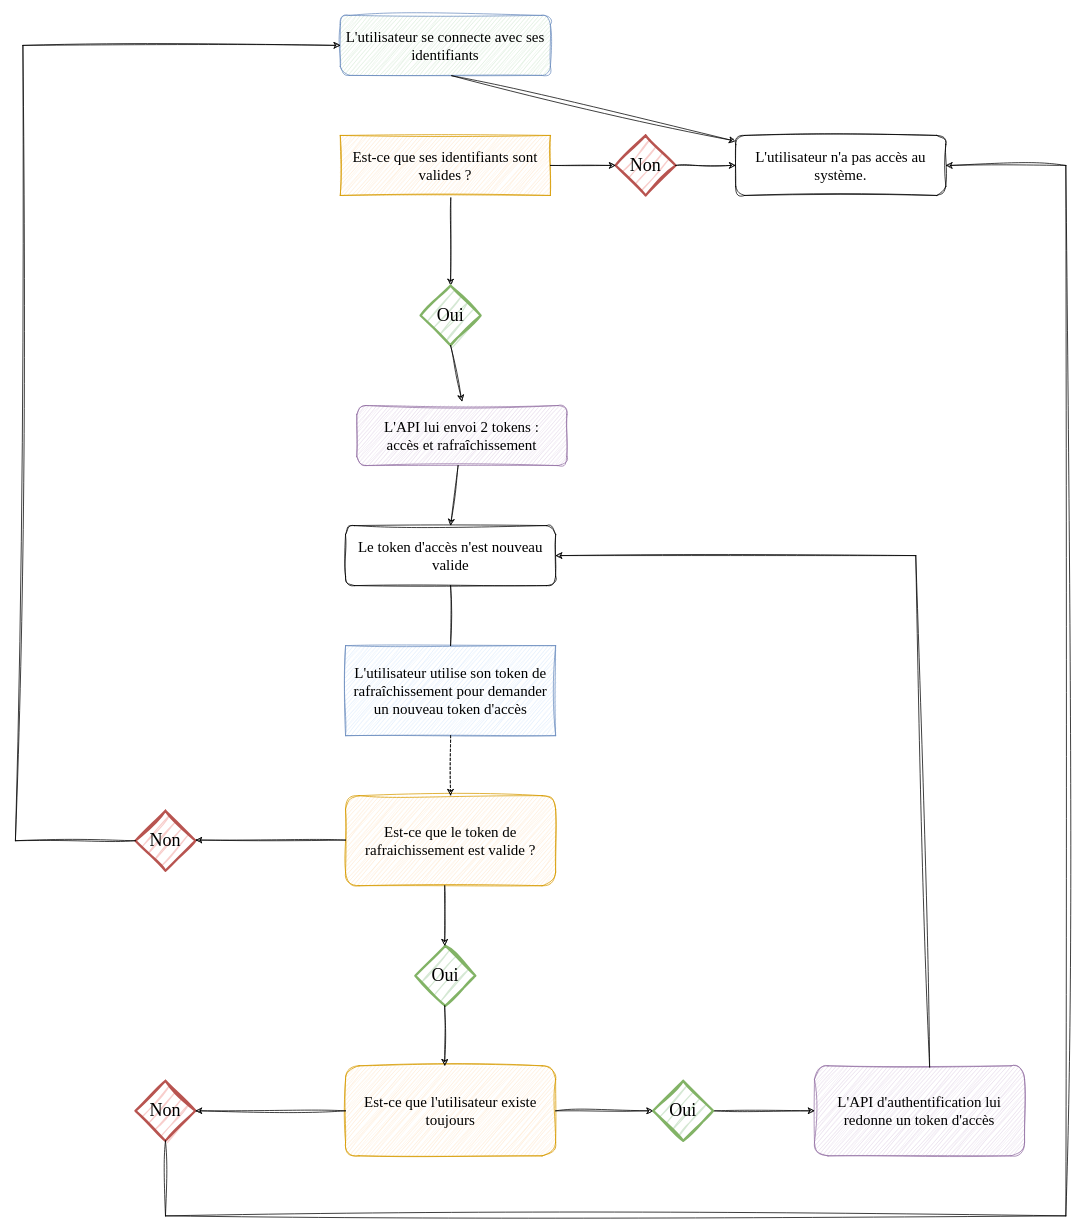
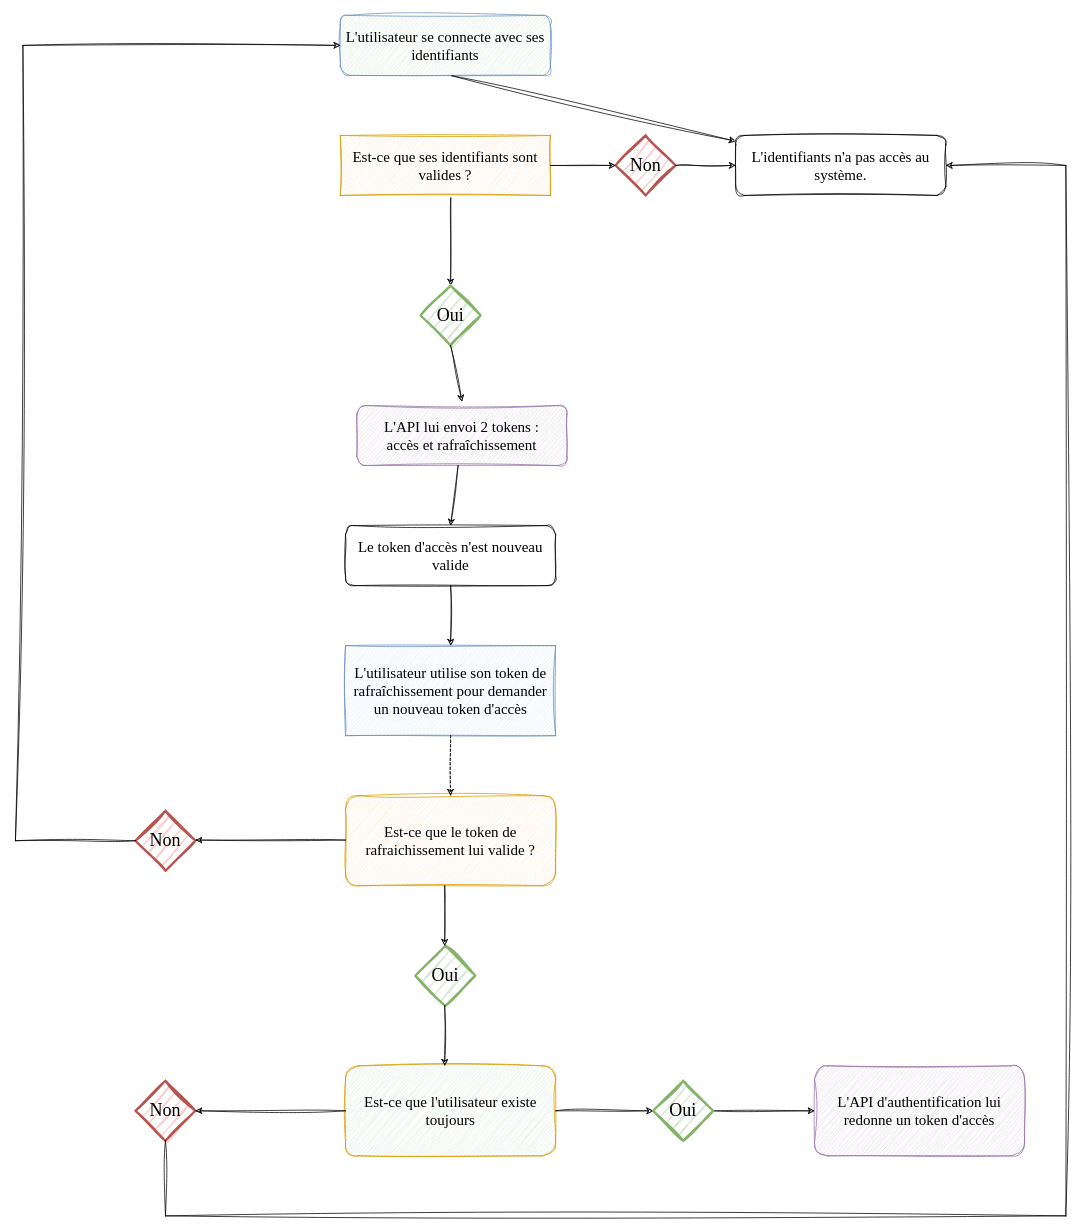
- <mxCell id="23" value="L'utilisateur n'a pas accès au système." style="rounded=1;whiteSpace=wrap;html=1;hachureGap=4;fontFamily=Architects Daughter;fontSource=https%3A%2F%2Ffonts.googleapis.com%2Fcss%3Ffamily%3DArchitects%2BDaughter;fontSize=20;sketch=1;curveFitting=1;jiggle=2;" vertex="1" parent="1"><mxGeometry x="980" y="180" width="280" height="80" as="geometry" /></mxCell>
+ <mxCell id="23" value="L'identifiants n'a pas accès au système." style="rounded=1;whiteSpace=wrap;html=1;hachureGap=4;fontFamily=Architects Daughter;fontSource=https%3A%2F%2Ffonts.googleapis.com%2Fcss%3Ffamily%3DArchitects%2BDaughter;fontSize=20;sketch=1;curveFitting=1;jiggle=2;" vertex="1" parent="1"><mxGeometry x="980" y="180" width="280" height="80" as="geometry" /></mxCell>
- <mxCell id="14" value="" style="endArrow=classic;html=1;rounded=0;exitX=0.548;exitY=0.014;exitDx=0;exitDy=0;exitPerimeter=0;entryX=1;entryY=0.5;entryDx=0;entryDy=0;sketch=1;curveFitting=1;jiggle=2;" edge="1" parent="1" source="8" target="3"><mxGeometry width="50" height="50" relative="1" as="geometry"><mxPoint x="860" y="1130" as="sourcePoint" /><mxPoint x="1230" y="490" as="targetPoint" /><Array as="points"><mxPoint x="1220" y="740" /></Array></mxGeometry></mxCell>
- <mxCell id="6" value="" style="endArrow=none;html=1;rounded=1;hachureGap=4;fontFamily=Architects Daughter;fontSource=https%3A%2F%2Ffonts.googleapis.com%2Fcss%3Ffamily%3DArchitects%2BDaughter;fontSize=16;exitX=0.5;exitY=1;exitDx=0;exitDy=0;exitPerimeter=0;entryX=0.5;entryY=0;entryDx=0;entryDy=0;sketch=1;curveFitting=1;jiggle=2;" edge="1" parent="1" source="3" target="5"><mxGeometry width="50" height="50" relative="1" as="geometry"><mxPoint x="580" y="820" as="sourcePoint" /><mxPoint x="587" y="870" as="targetPoint" /></mxGeometry></mxCell>
+ <mxCell id="6" value="" style="endArrow=classic;html=1;rounded=1;hachureGap=4;fontFamily=Architects Daughter;fontSource=https%3A%2F%2Ffonts.googleapis.com%2Fcss%3Ffamily%3DArchitects%2BDaughter;fontSize=16;exitX=0.5;exitY=1;exitDx=0;exitDy=0;exitPerimeter=0;entryX=0.5;entryY=0;entryDx=0;entryDy=0;sketch=1;curveFitting=1;jiggle=2;" edge="1" parent="1" source="3" target="5"><mxGeometry width="50" height="50" relative="1" as="geometry"><mxPoint x="580" y="820" as="sourcePoint" /><mxPoint x="587" y="870" as="targetPoint" /></mxGeometry></mxCell>
- <mxCell id="15" value="Est-ce que le token de rafraichissement est valide ? " style="rounded=1;whiteSpace=wrap;html=1;hachureGap=4;fontFamily=Architects Daughter;fontSource=https%3A%2F%2Ffonts.googleapis.com%2Fcss%3Ffamily%3DArchitects%2BDaughter;fontSize=20;sketch=1;curveFitting=1;jiggle=2;fillColor=#ffe6cc;strokeColor=#d79b00;" vertex="1" parent="1"><mxGeometry x="460" y="1060" width="280" height="120" as="geometry" /></mxCell>
+ <mxCell id="15" value="Est-ce que le token de rafraichissement lui valide ? " style="rounded=1;whiteSpace=wrap;html=1;hachureGap=4;fontFamily=Architects Daughter;fontSource=https%3A%2F%2Ffonts.googleapis.com%2Fcss%3Ffamily%3DArchitects%2BDaughter;fontSize=20;sketch=1;curveFitting=1;jiggle=2;fillColor=#ffe6cc;strokeColor=#d79b00;" vertex="1" parent="1"><mxGeometry x="460" y="1060" width="280" height="120" as="geometry" /></mxCell>
- <mxCell id="7" value="Est-ce que l'utilisateur existe toujours" style="rounded=1;whiteSpace=wrap;html=1;hachureGap=4;fontFamily=Architects Daughter;fontSource=https%3A%2F%2Ffonts.googleapis.com%2Fcss%3Ffamily%3DArchitects%2BDaughter;fontSize=20;sketch=1;curveFitting=1;jiggle=2;fillColor=#ffe6cc;strokeColor=#d79b00;" vertex="1" parent="1"><mxGeometry x="460" y="1420" width="280" height="120" as="geometry" /></mxCell>
+ <mxCell id="7" value="Est-ce que l'utilisateur existe toujours" style="rounded=1;whiteSpace=wrap;html=1;hachureGap=4;fontFamily=Architects Daughter;fontSource=https%3A%2F%2Ffonts.googleapis.com%2Fcss%3Ffamily%3DArchitects%2BDaughter;fontSize=20;sketch=1;curveFitting=1;jiggle=2;fillColor=#d5e8d4;strokeColor=#d79b00;" vertex="1" parent="1"><mxGeometry x="460" y="1420" width="280" height="120" as="geometry" /></mxCell>
